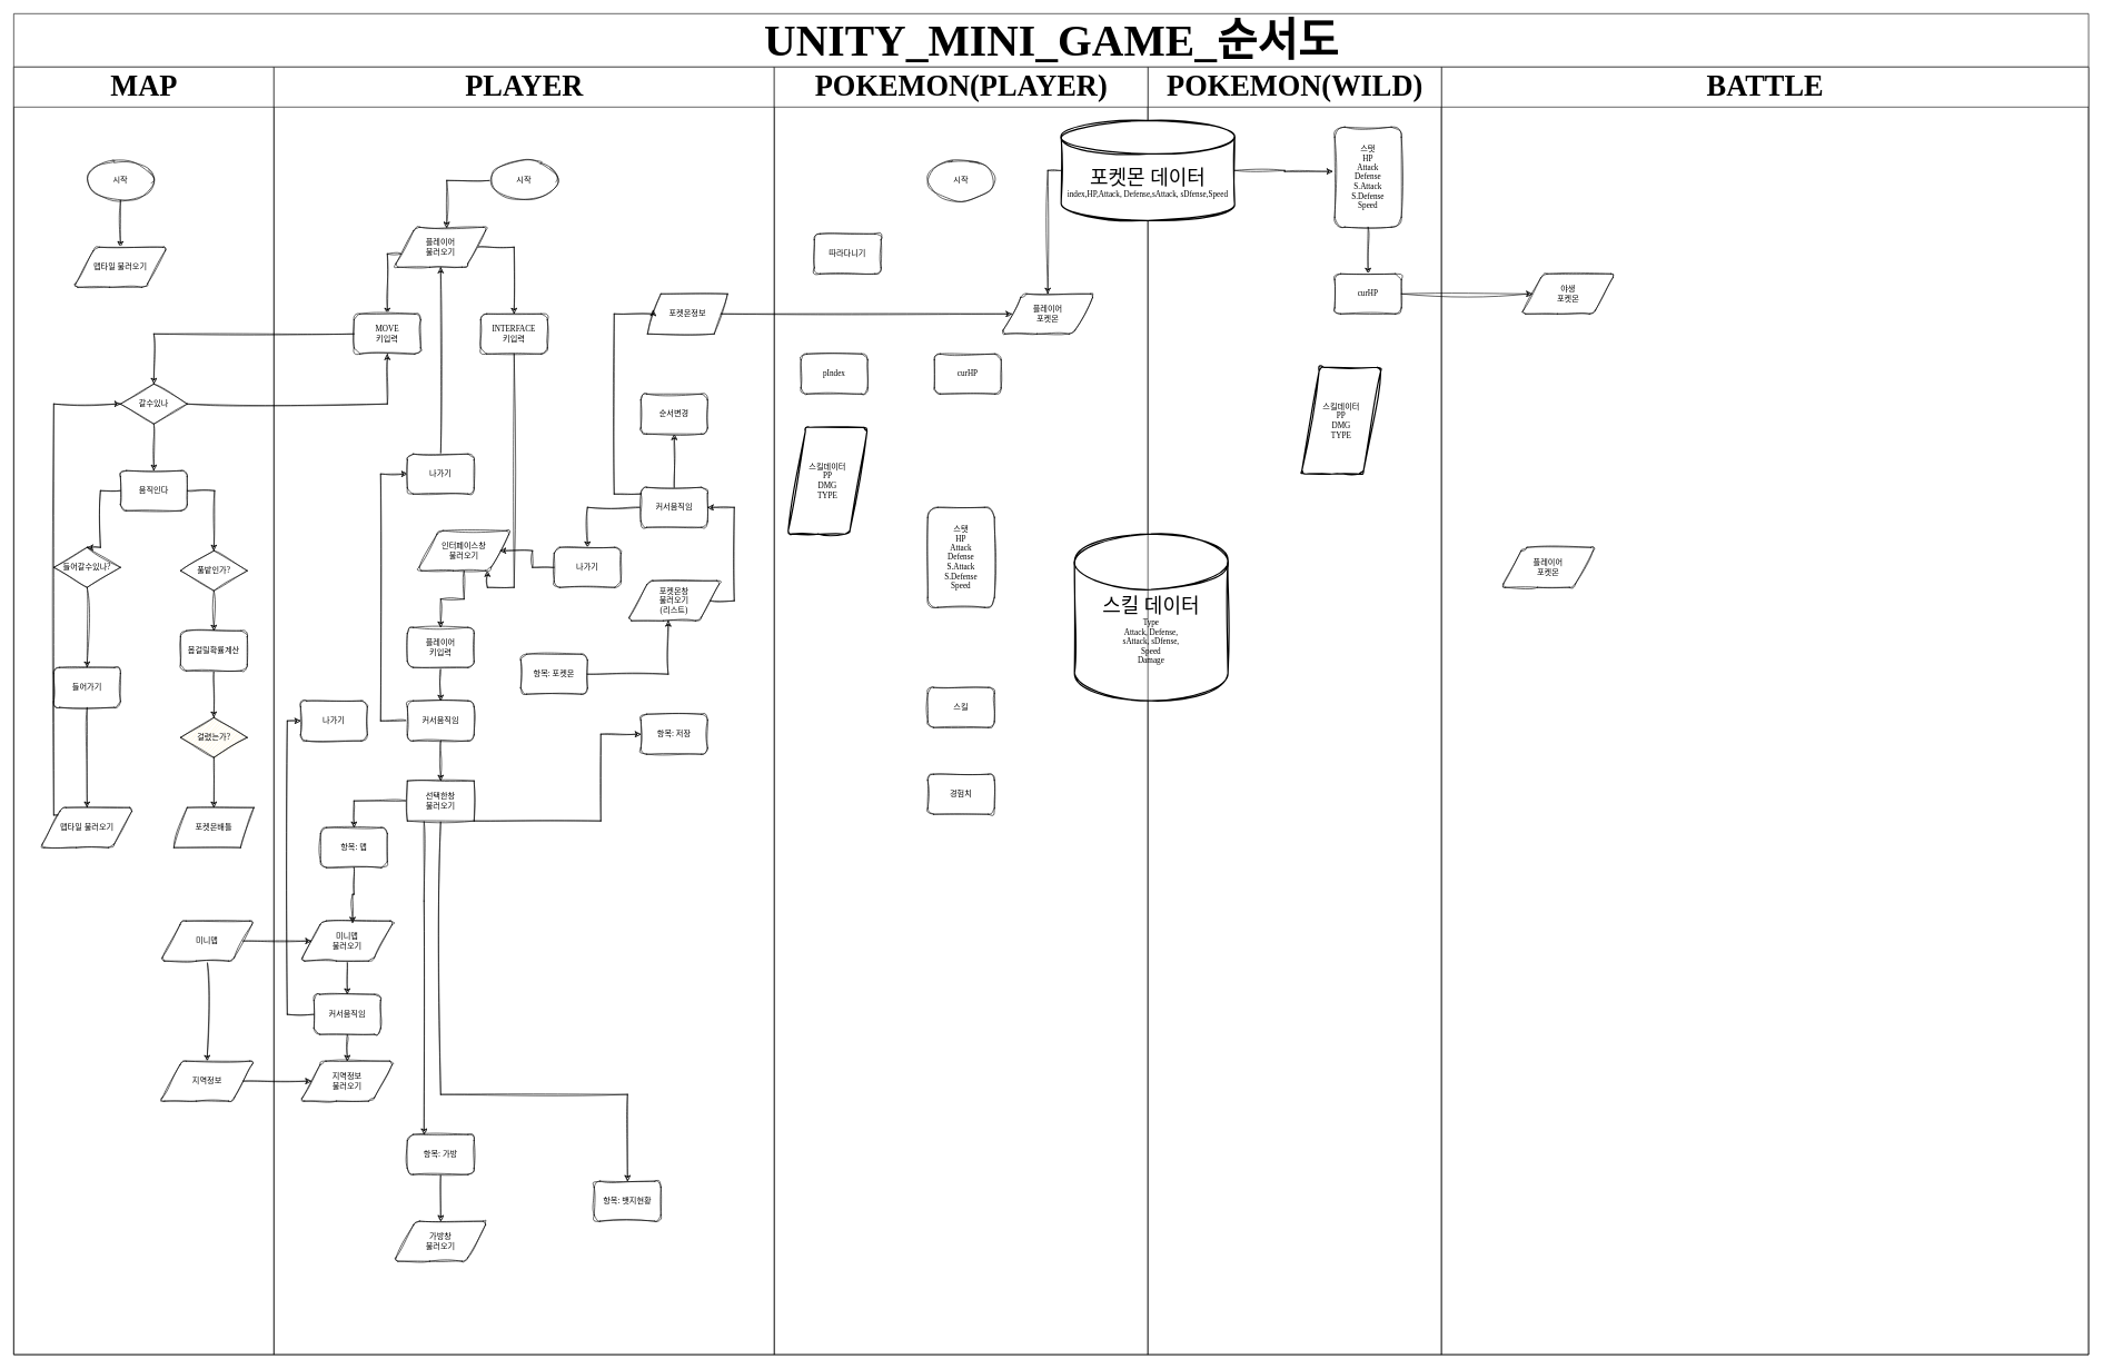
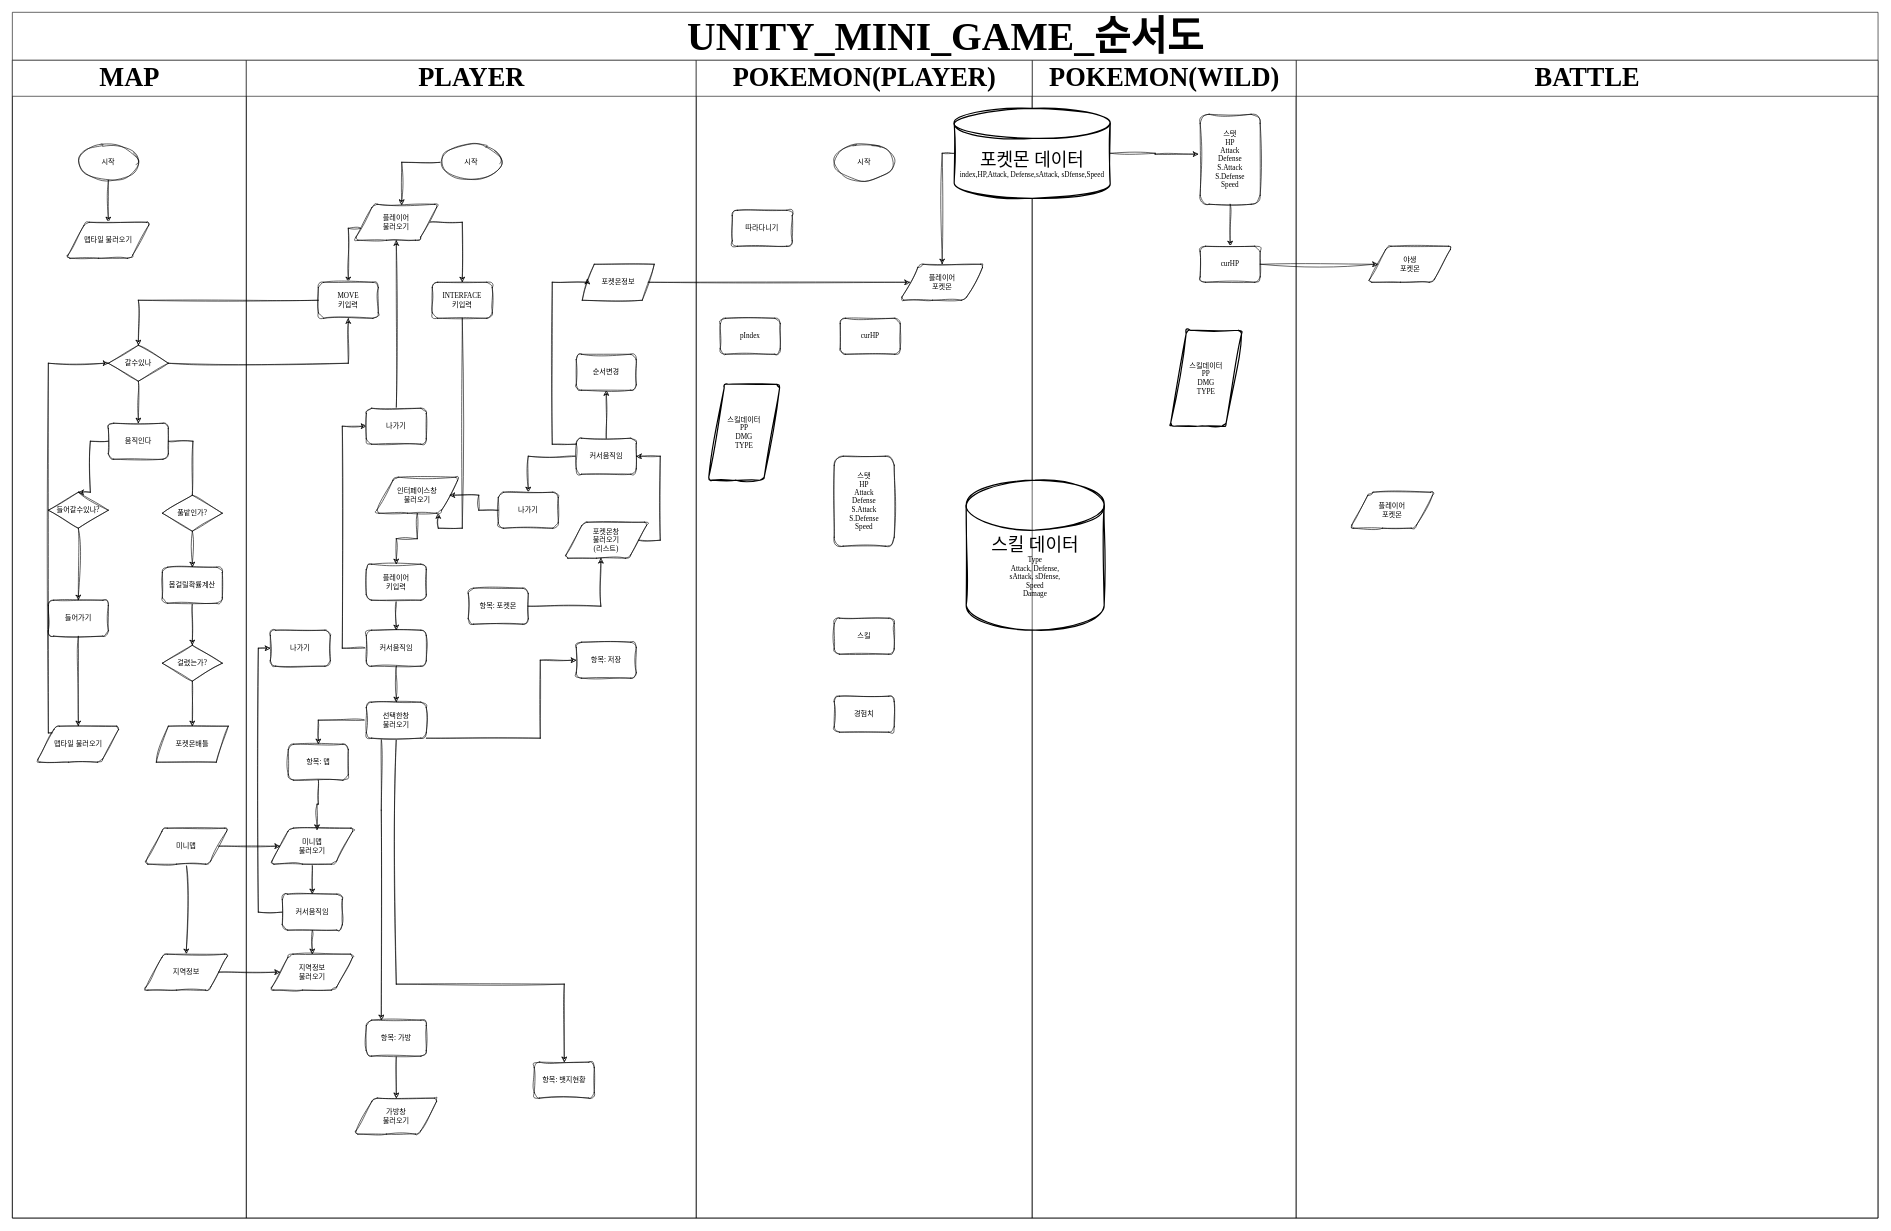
- <mxCell id="15" style="edgeStyle=orthogonalEdgeStyle;rounded=0;sketch=1;hachureGap=4;jiggle=2;curveFitting=1;orthogonalLoop=1;jettySize=auto;html=1;fontFamily=Architects Daughter;fontSource=https%3A%2F%2Ffonts.googleapis.com%2Fcss%3Ffamily%3DArchitects%2BDaughter;entryX=0.5;entryY=0;entryDx=0;entryDy=0;" edge="1" parent="12" source="16" target="18"><mxGeometry relative="1" as="geometry"><mxPoint x="-90" y="720" as="targetPoint" /><Array as="points"><mxPoint x="-89" y="635" /></Array></mxGeometry></mxCell>
+ <mxCell id="15" style="edgeStyle=orthogonalEdgeStyle;rounded=0;sketch=1;hachureGap=4;jiggle=2;curveFitting=1;orthogonalLoop=1;jettySize=auto;html=1;fontFamily=Architects Daughter;fontSource=https%3A%2F%2Ffonts.googleapis.com%2Fcss%3Ffamily%3DArchitects%2BDaughter;entryX=0.5;entryY=0;entryDx=0;entryDy=0;endArrow=none;" edge="1" parent="12" source="16" target="18"><mxGeometry relative="1" as="geometry"><mxPoint x="-90" y="720" as="targetPoint" /><Array as="points"><mxPoint x="-89" y="635" /></Array></mxGeometry></mxCell>
- <mxCell id="22" value="&lt;font style=&quot;font-size: 12px;&quot;&gt;걸렸는가?&lt;/font&gt;" style="rhombus;whiteSpace=wrap;html=1;rounded=0;shadow=0;labelBackgroundColor=none;strokeWidth=1;fontFamily=d2coding;fontSize=8;align=center;sketch=1;curveFitting=1;jiggle=2;fillColor=#fff2cc;" vertex="1" parent="12"><mxGeometry x="-140" y="975" width="100" height="60" as="geometry" /></mxCell>
+ <mxCell id="22" value="&lt;font style=&quot;font-size: 12px;&quot;&gt;걸렸는가?&lt;/font&gt;" style="rhombus;whiteSpace=wrap;html=1;rounded=0;shadow=0;labelBackgroundColor=none;strokeWidth=1;fontFamily=d2coding;fontSize=8;align=center;sketch=1;curveFitting=1;jiggle=2;" vertex="1" parent="12"><mxGeometry x="-140" y="975" width="100" height="60" as="geometry" /></mxCell>
- <mxCell id="44" value="&lt;span style=&quot;font-size: 12px;&quot;&gt;선택한창&lt;/span&gt;&lt;div&gt;&lt;span style=&quot;font-size: 12px;&quot;&gt;불러오기&lt;/span&gt;&lt;/div&gt;" style="whiteSpace=wrap;html=1;shadow=0;labelBackgroundColor=none;strokeWidth=1;fontFamily=d2coding;fontSize=8;align=center;sketch=1;curveFitting=1;jiggle=2;rounded=0;" vertex="1" parent="12"><mxGeometry x="200" y="1070" width="100" height="60" as="geometry" /></mxCell>
+ <mxCell id="44" value="&lt;span style=&quot;font-size: 12px;&quot;&gt;선택한창&lt;/span&gt;&lt;div&gt;&lt;span style=&quot;font-size: 12px;&quot;&gt;불러오기&lt;/span&gt;&lt;/div&gt;" style="rounded=1;whiteSpace=wrap;html=1;shadow=0;labelBackgroundColor=none;strokeWidth=1;fontFamily=d2coding;fontSize=8;align=center;sketch=1;curveFitting=1;jiggle=2;" vertex="1" parent="12"><mxGeometry x="200" y="1070" width="100" height="60" as="geometry" /></mxCell>
